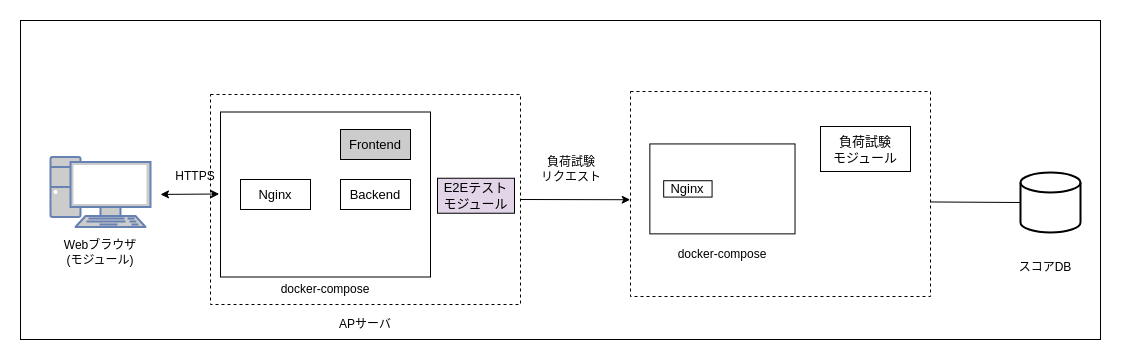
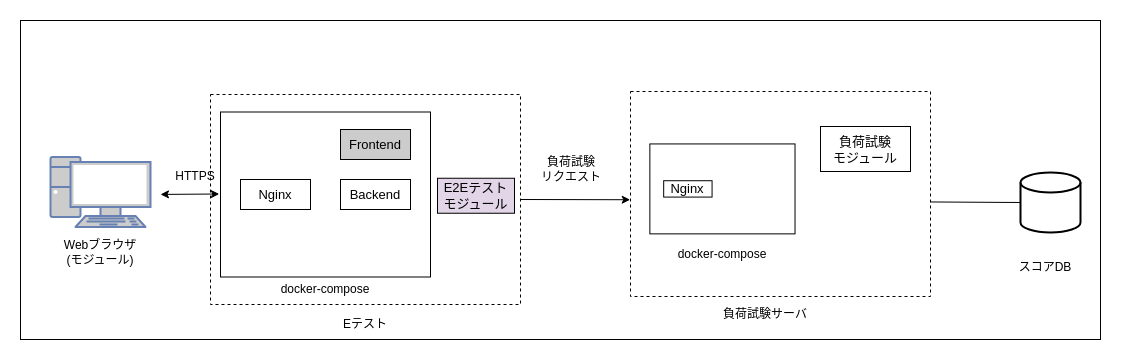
+ <mxCell id="30" value="負荷試験サーバ" style="text;strokeColor=none;align=center;fillColor=none;html=1;verticalAlign=middle;whiteSpace=wrap;rounded=0;" vertex="1" parent="1"><mxGeometry x="715" y="299" width="100" height="30" as="geometry" /></mxCell>
- <mxCell id="29" value="APサーバ" style="text;strokeColor=none;align=center;fillColor=none;html=1;verticalAlign=middle;whiteSpace=wrap;rounded=0;" vertex="1" parent="1"><mxGeometry x="315" y="309" width="100" height="30" as="geometry" /></mxCell>
+ <mxCell id="29" value="Eテスト" style="text;strokeColor=none;align=center;fillColor=none;html=1;verticalAlign=middle;whiteSpace=wrap;rounded=0;" vertex="1" parent="1"><mxGeometry x="315" y="309" width="100" height="30" as="geometry" /></mxCell>
